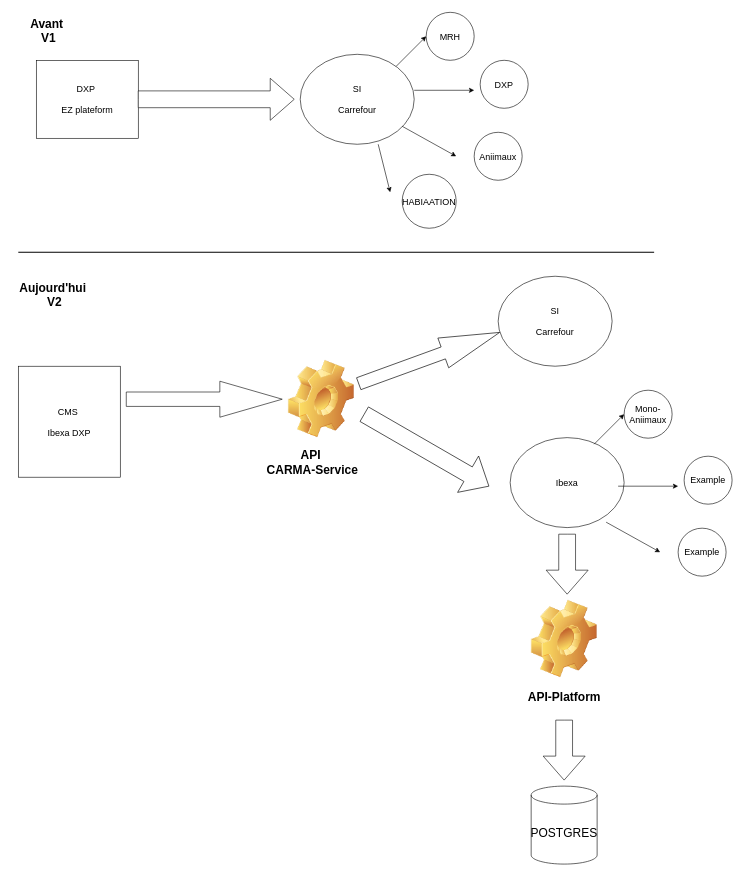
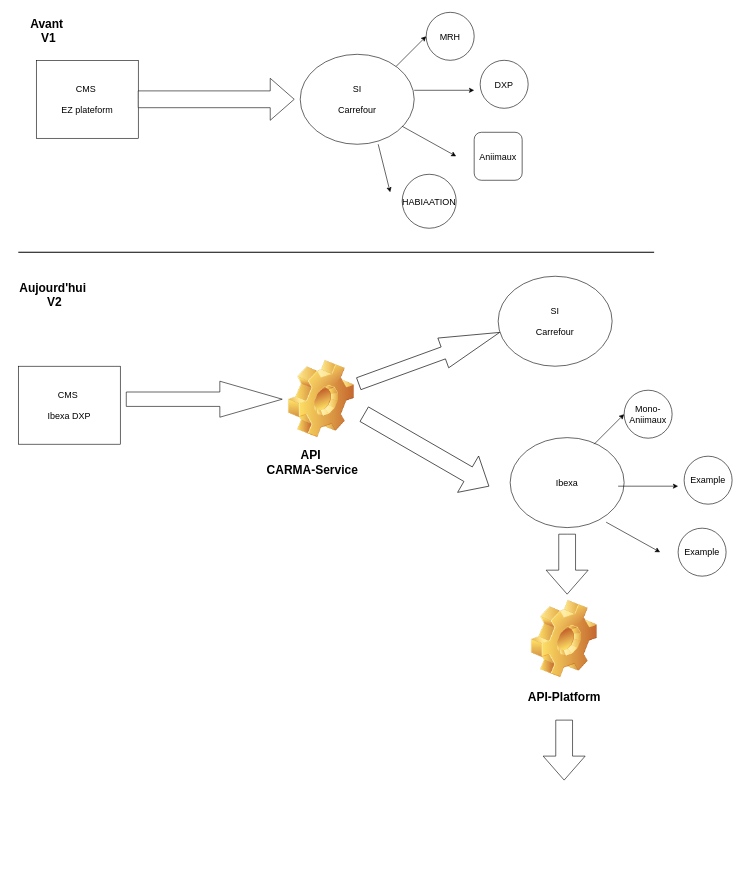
- <mxCell id="2" value="&lt;font style=&quot;font-size: 15px;&quot;&gt;DXP&amp;nbsp;&lt;br&gt;&lt;br&gt;EZ plateform&lt;/font&gt;" style="rounded=0;whiteSpace=wrap;html=1;" vertex="1" parent="1"><mxGeometry x="60" y="100" width="170" height="130" as="geometry" /></mxCell>
+ <mxCell id="2" value="&lt;font style=&quot;font-size: 15px;&quot;&gt;CMS&amp;nbsp;&lt;br&gt;&lt;br&gt;EZ plateform&lt;/font&gt;" style="rounded=0;whiteSpace=wrap;html=1;" vertex="1" parent="1"><mxGeometry x="60" y="100" width="170" height="130" as="geometry" /></mxCell>
- <mxCell id="12" value="Aniimaux" style="ellipse;whiteSpace=wrap;html=1;aspect=fixed;fontSize=15;" vertex="1" parent="1"><mxGeometry x="790" y="220" width="80" height="80" as="geometry" /></mxCell>
+ <mxCell id="12" value="Aniimaux" style="whiteSpace=wrap;html=1;aspect=fixed;fontSize=15;rounded=1;" vertex="1" parent="1"><mxGeometry x="790" y="220" width="80" height="80" as="geometry" /></mxCell>
- <mxCell id="16" value="&lt;font style=&quot;font-size: 15px;&quot;&gt;CMS&amp;nbsp;&lt;br&gt;&lt;br&gt;Ibexa DXP&lt;/font&gt;" style="rounded=0;whiteSpace=wrap;html=1;" vertex="1" parent="1"><mxGeometry x="30" y="610" width="170" height="185" as="geometry" /></mxCell>
+ <mxCell id="16" value="&lt;font style=&quot;font-size: 15px;&quot;&gt;CMS&amp;nbsp;&lt;br&gt;&lt;br&gt;Ibexa DXP&lt;/font&gt;" style="rounded=0;whiteSpace=wrap;html=1;" vertex="1" parent="1"><mxGeometry x="30" y="610" width="170" height="130" as="geometry" /></mxCell>
- <mxCell id="34" value="POSTGRES" style="shape=cylinder3;whiteSpace=wrap;html=1;boundedLbl=1;backgroundOutline=1;size=15;fontSize=20;" vertex="1" parent="1"><mxGeometry x="885" y="1310" width="110" height="130" as="geometry" /></mxCell>
